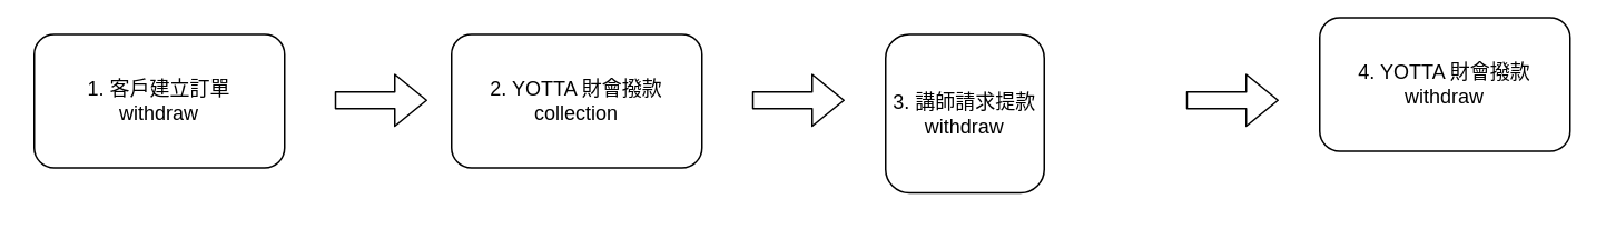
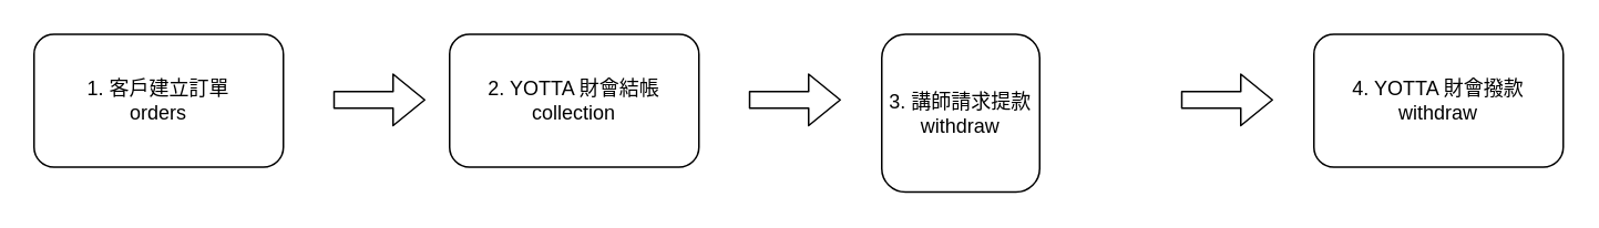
- <mxCell id="5" value="4. YOTTA 財會撥款&lt;br&gt;withdraw" style="rounded=1;whiteSpace=wrap;html=1;" vertex="1" parent="1"><mxGeometry x="790" y="10" width="150" height="80" as="geometry" /></mxCell>
+ <mxCell id="5" value="4. YOTTA 財會撥款&lt;br&gt;withdraw" style="rounded=1;whiteSpace=wrap;html=1;" vertex="1" parent="1"><mxGeometry x="790" y="20" width="150" height="80" as="geometry" /></mxCell>
- <mxCell id="2" value="1. 客戶建立訂單&lt;br&gt;withdraw" style="rounded=1;whiteSpace=wrap;html=1;" vertex="1" parent="1"><mxGeometry x="20" y="20" width="150" height="80" as="geometry" /></mxCell>
+ <mxCell id="2" value="1. 客戶建立訂單&lt;br&gt;orders" style="rounded=1;whiteSpace=wrap;html=1;" vertex="1" parent="1"><mxGeometry x="20" y="20" width="150" height="80" as="geometry" /></mxCell>
- <mxCell id="3" value="2. YOTTA 財會撥款&lt;br&gt;collection" style="rounded=1;whiteSpace=wrap;html=1;" vertex="1" parent="1"><mxGeometry x="270" y="20" width="150" height="80" as="geometry" /></mxCell>
+ <mxCell id="3" value="2. YOTTA 財會結帳&lt;br&gt;collection" style="rounded=1;whiteSpace=wrap;html=1;" vertex="1" parent="1"><mxGeometry x="270" y="20" width="150" height="80" as="geometry" /></mxCell>
